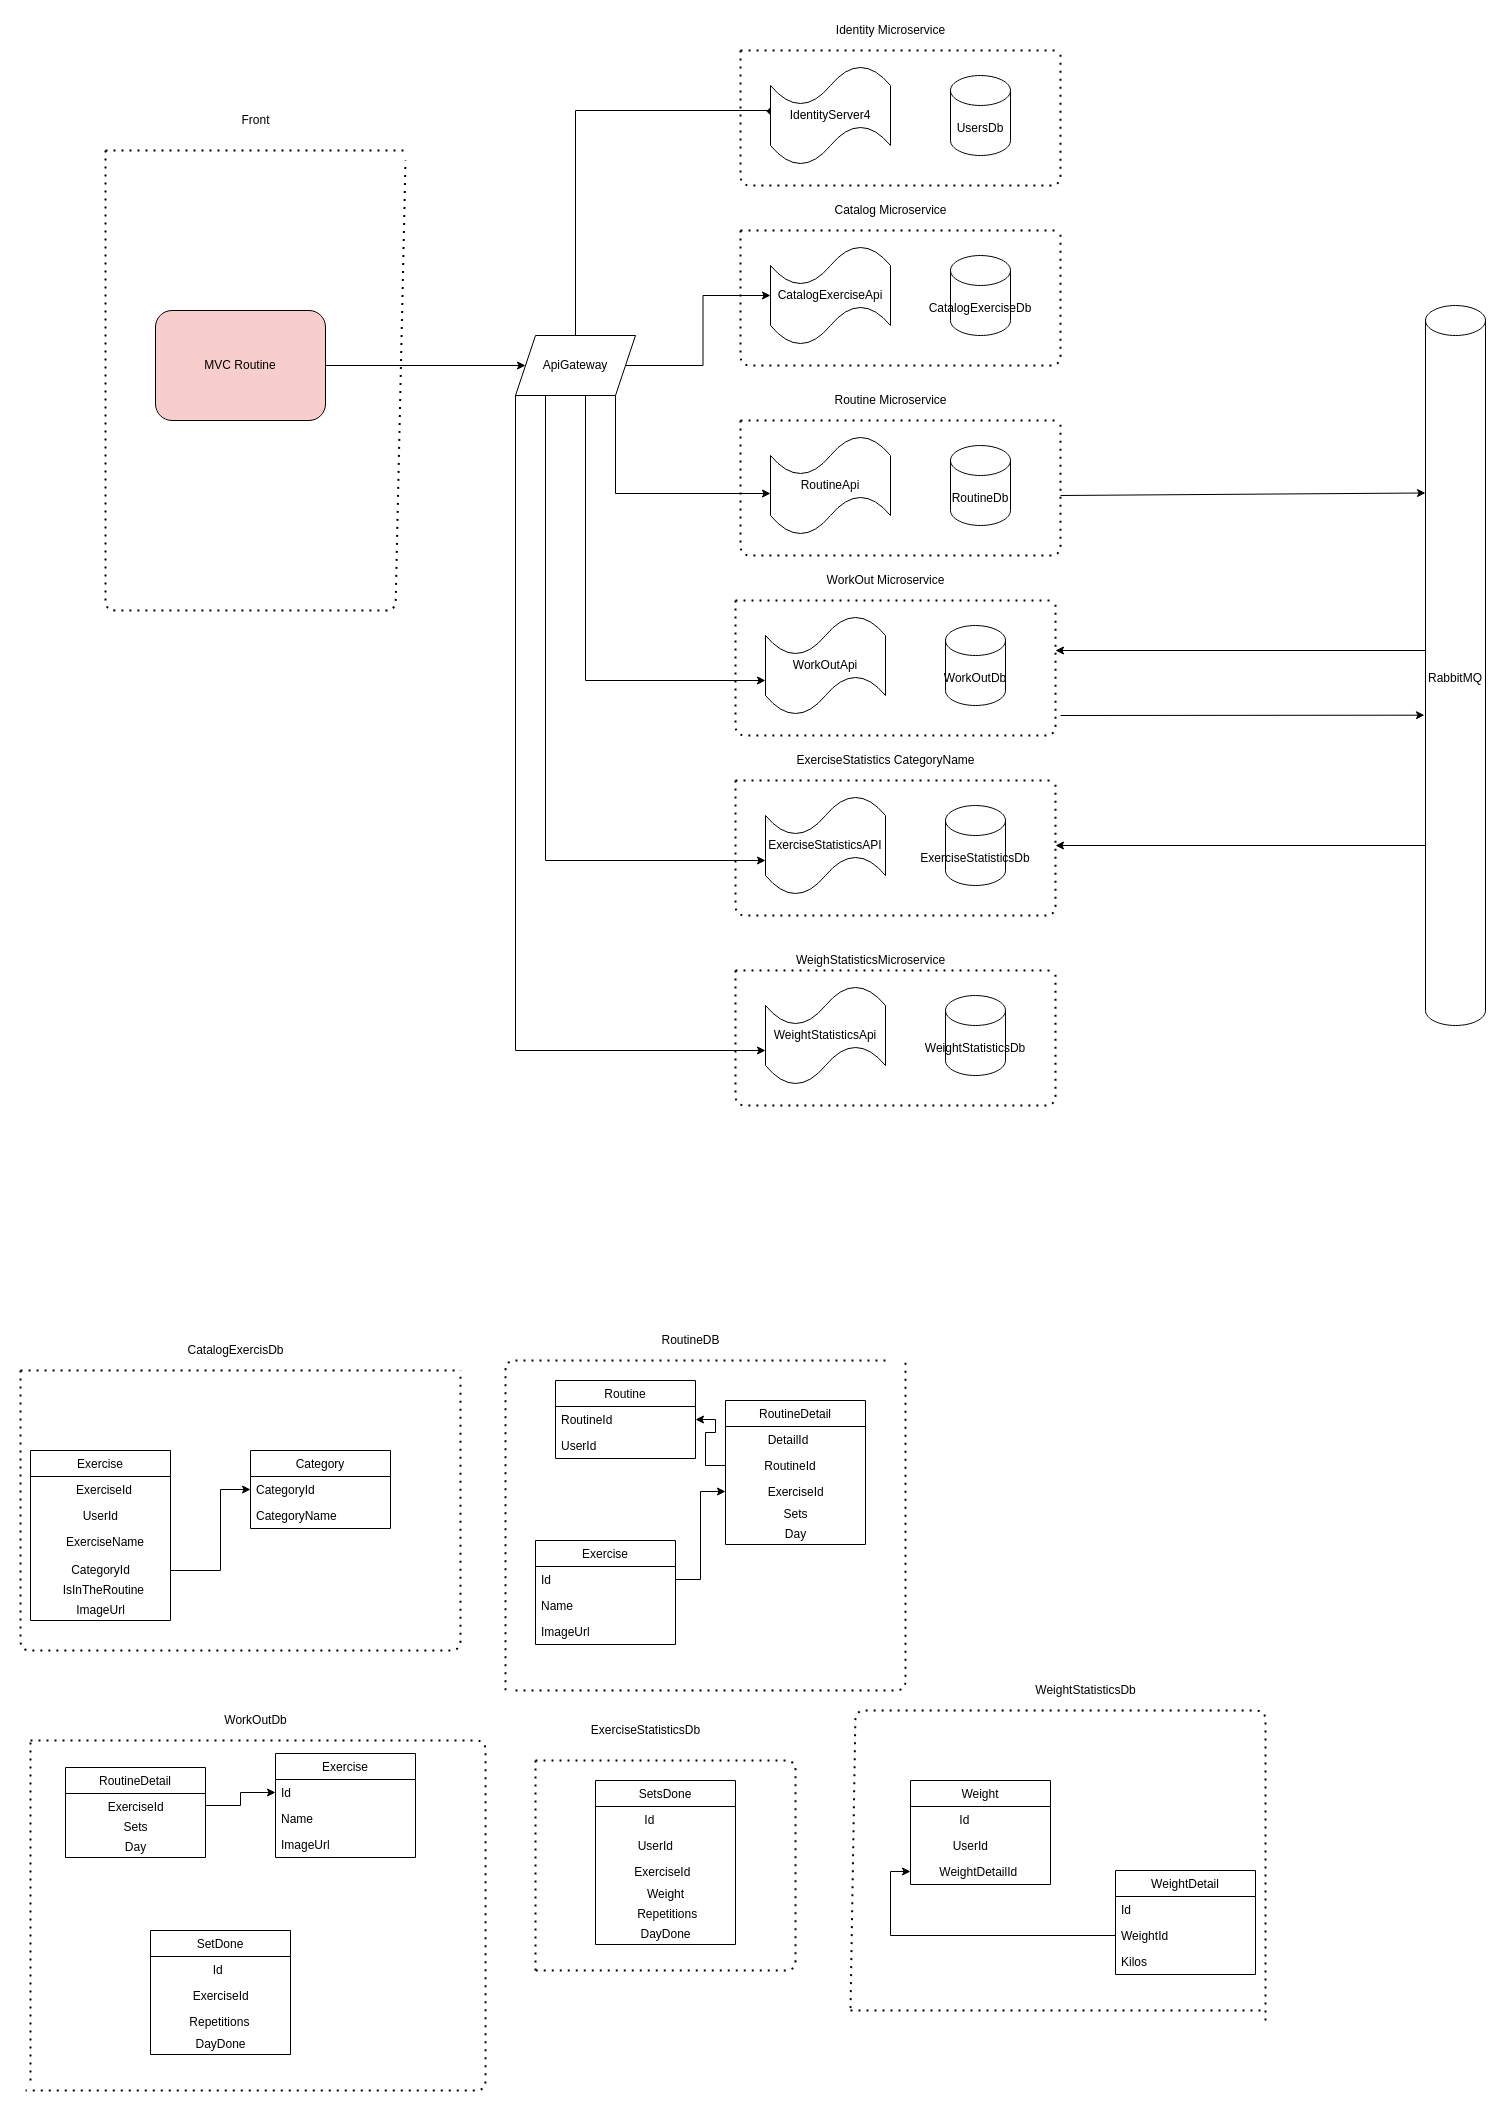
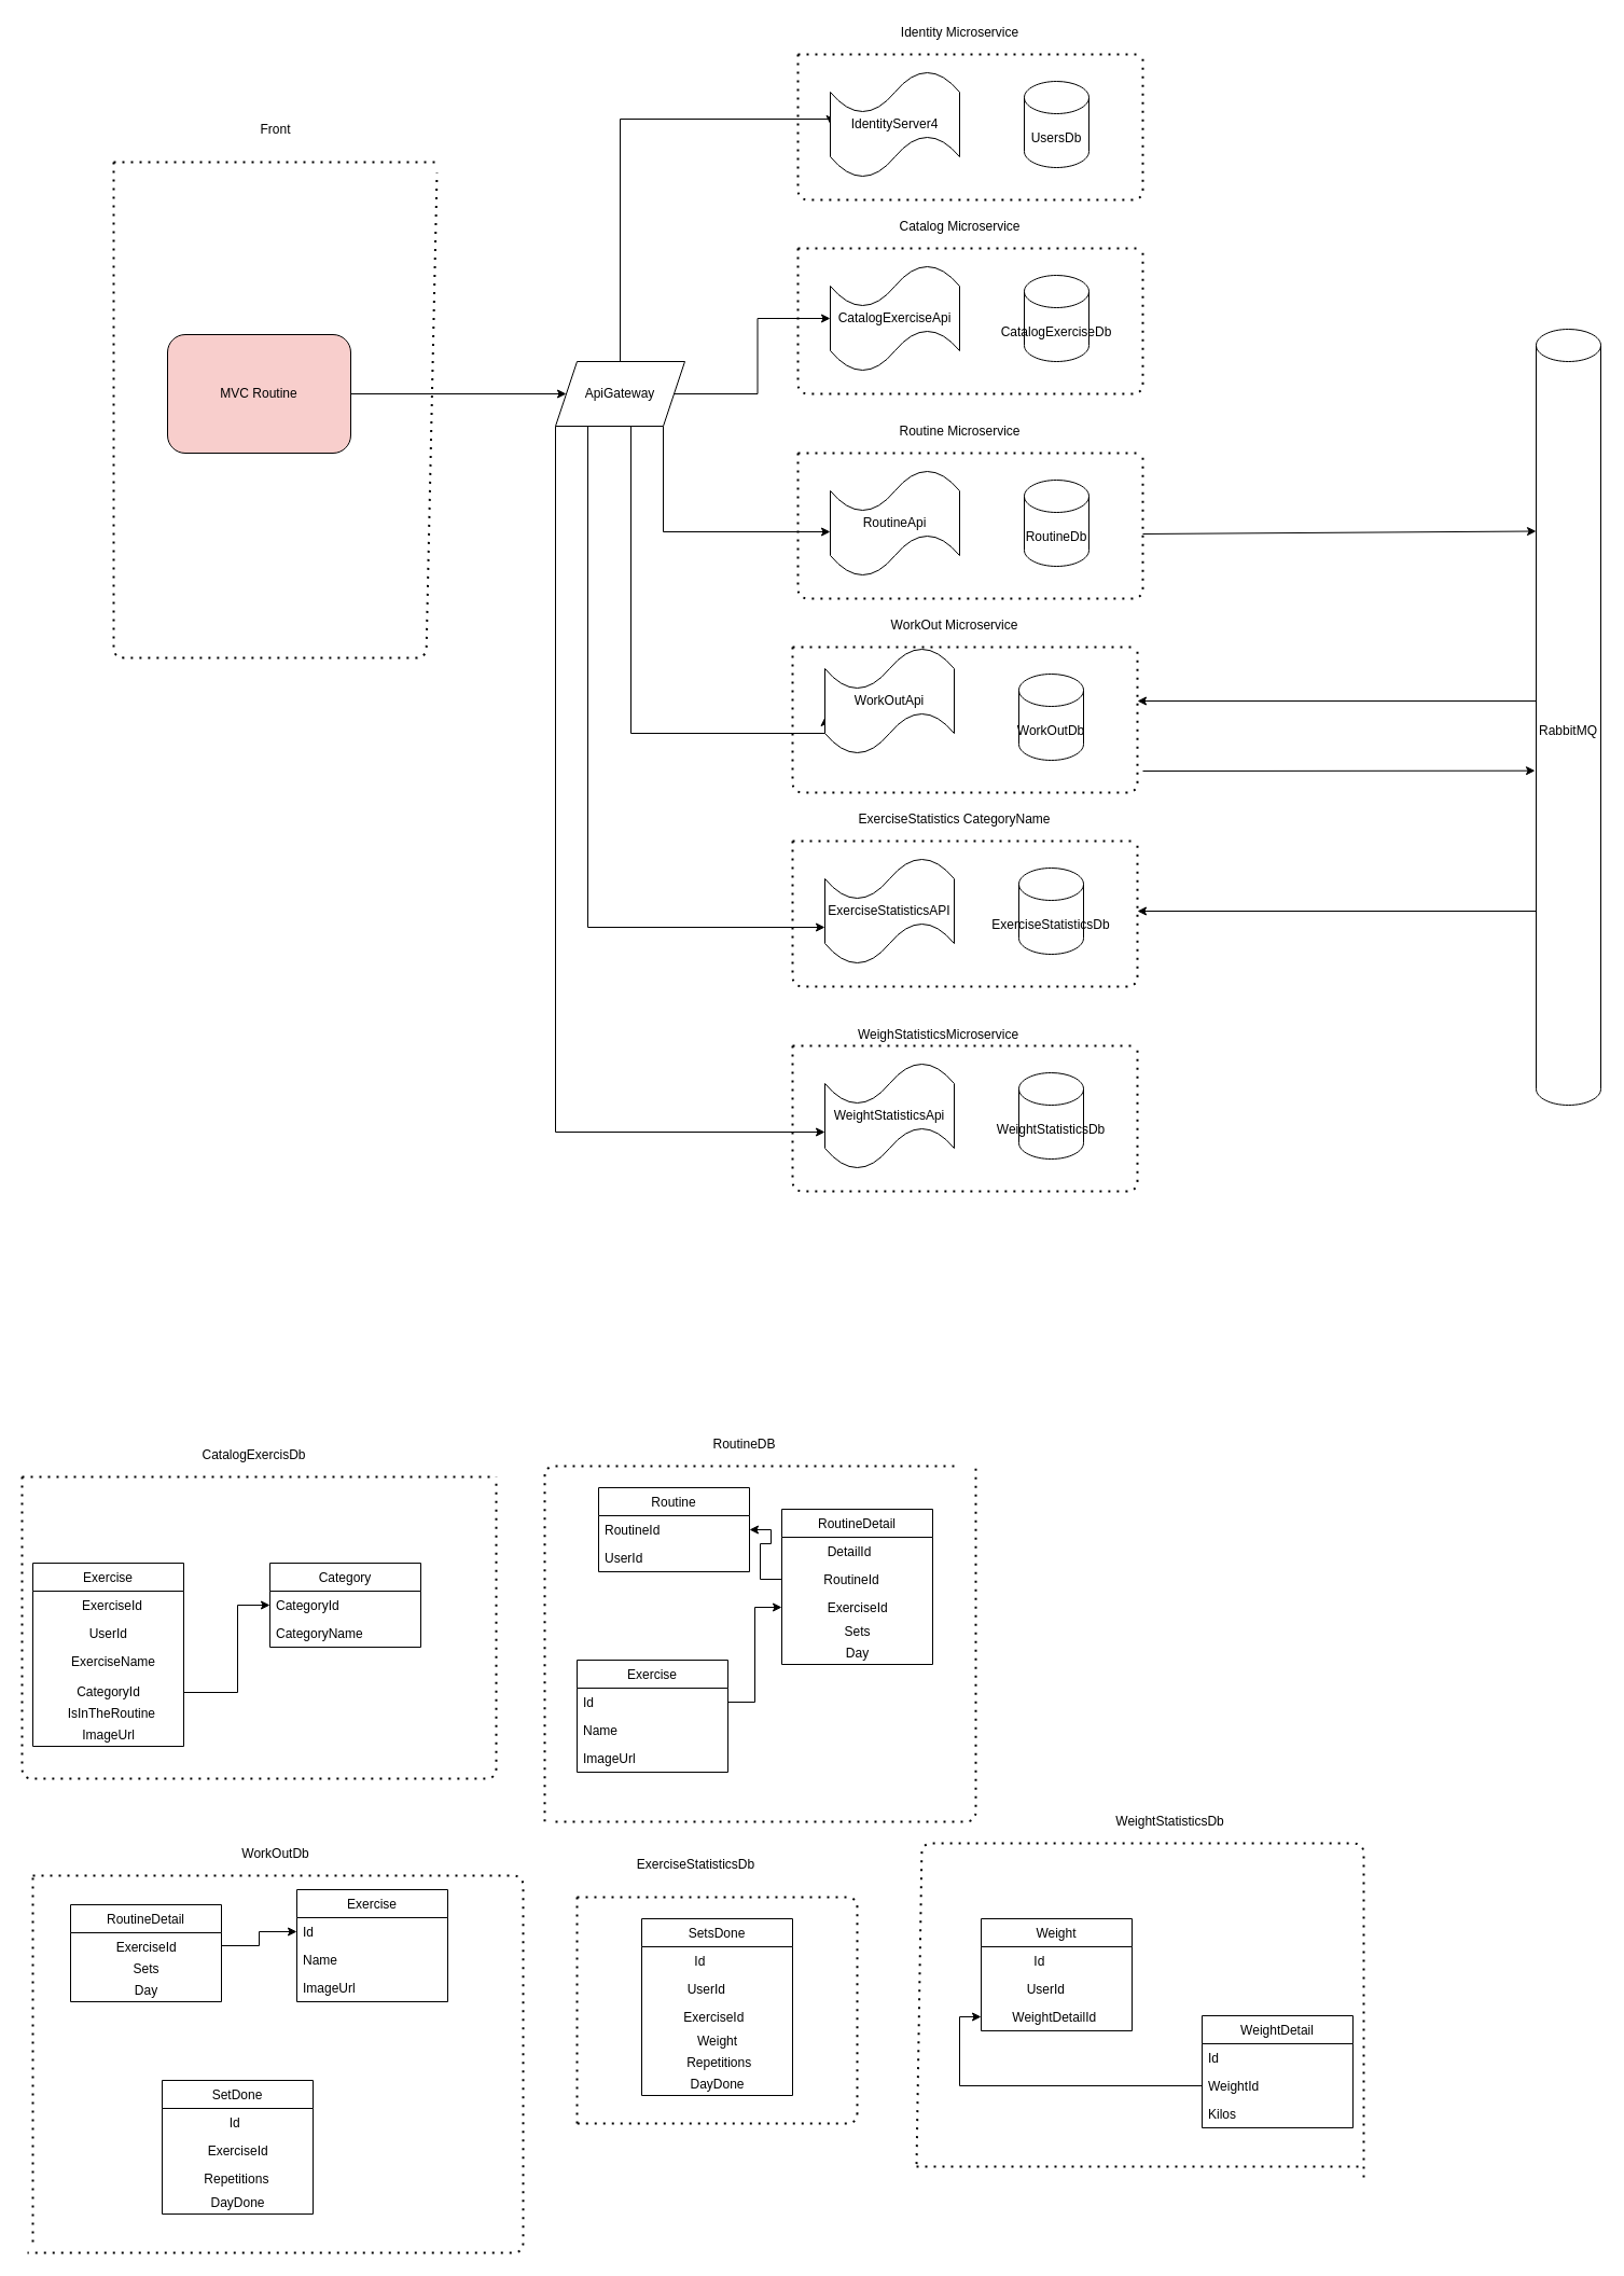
- <mxCell id="7" style="edgeStyle=orthogonalEdgeStyle;rounded=0;orthogonalLoop=1;jettySize=auto;html=1;entryX=0;entryY=0.5;entryDx=0;entryDy=0;entryPerimeter=0;endArrow=diamond;" edge="1" parent="1" source="13" target="19"><mxGeometry relative="1" as="geometry"><mxPoint x="665" y="110" as="targetPoint" /><Array as="points"><mxPoint x="575" y="110" /><mxPoint x="770" y="110" /></Array></mxGeometry></mxCell>
+ <mxCell id="7" style="edgeStyle=orthogonalEdgeStyle;rounded=0;orthogonalLoop=1;jettySize=auto;html=1;entryX=0;entryY=0.5;entryDx=0;entryDy=0;entryPerimeter=0;" edge="1" parent="1" source="13" target="19"><mxGeometry relative="1" as="geometry"><mxPoint x="665" y="110" as="targetPoint" /><Array as="points"><mxPoint x="575" y="110" /><mxPoint x="770" y="110" /></Array></mxGeometry></mxCell>
- <mxCell id="29" value="WorkOutApi" style="shape=tape;whiteSpace=wrap;html=1;" vertex="1" parent="1"><mxGeometry x="765" y="615" width="120" height="100" as="geometry" /></mxCell>
+ <mxCell id="29" value="WorkOutApi" style="shape=tape;whiteSpace=wrap;html=1;" vertex="1" parent="1"><mxGeometry x="765" y="600" width="120" height="100" as="geometry" /></mxCell>
